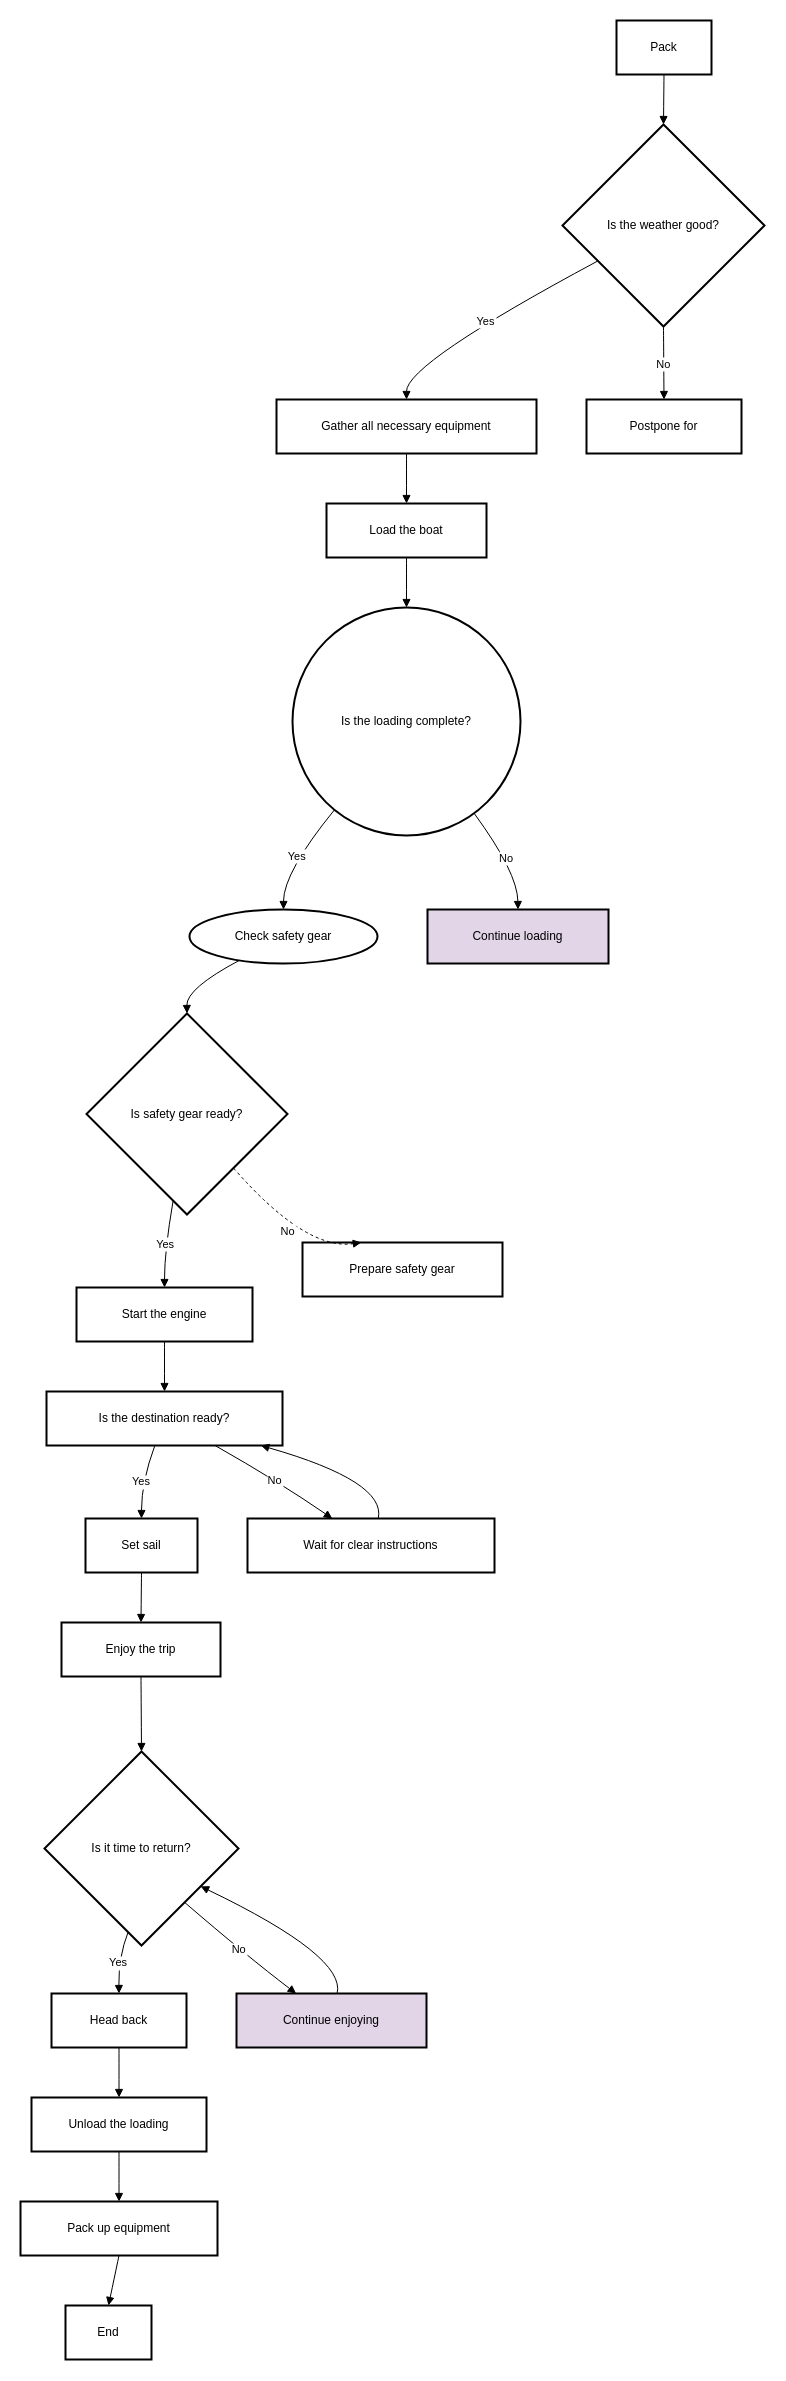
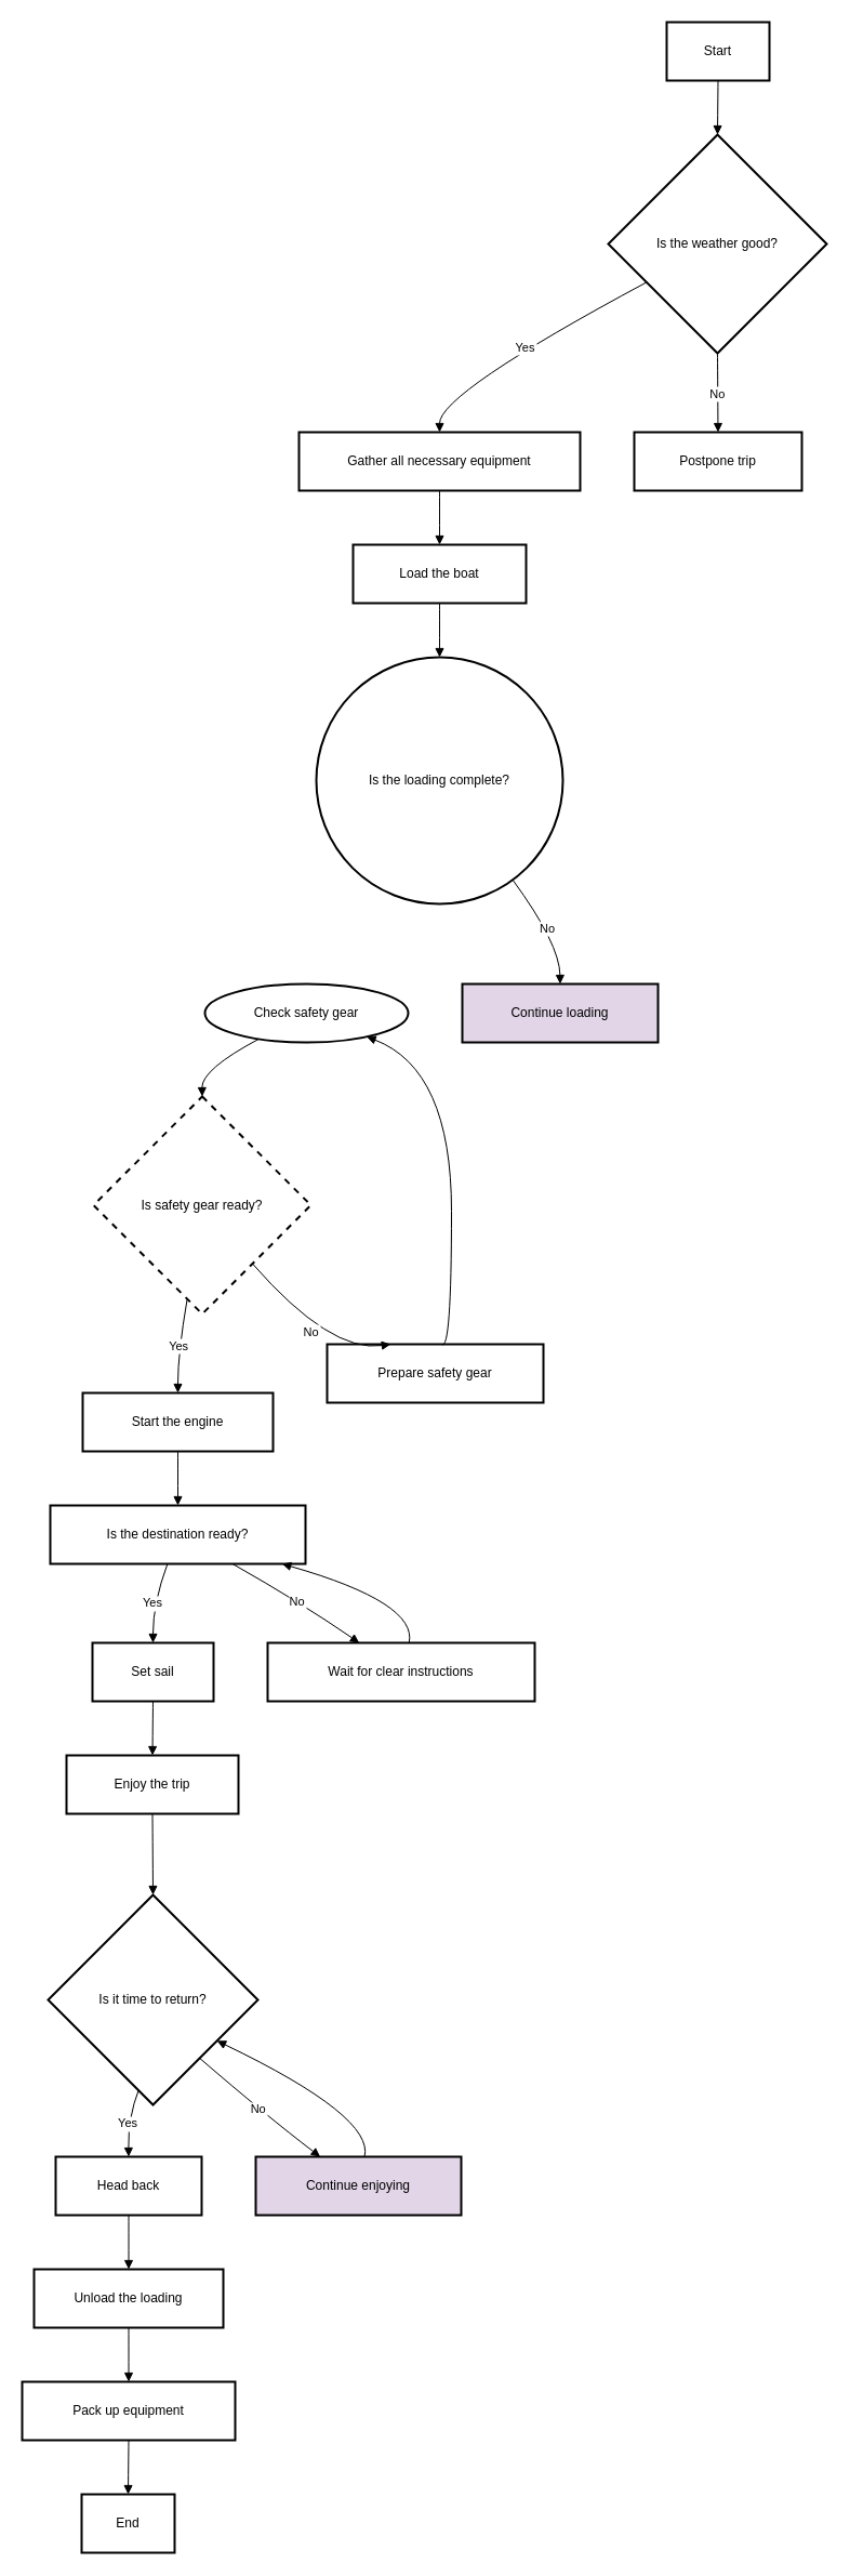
- <mxCell id="2" value="Pack" style="whiteSpace=wrap;strokeWidth=2;" vertex="1" parent="1"><mxGeometry x="616" y="20" width="95" height="54" as="geometry" /></mxCell>
+ <mxCell id="2" value="Start" style="whiteSpace=wrap;strokeWidth=2;" vertex="1" parent="1"><mxGeometry x="616" y="20" width="95" height="54" as="geometry" /></mxCell>
- <mxCell id="5" value="Postpone for" style="whiteSpace=wrap;strokeWidth=2;" vertex="1" parent="1"><mxGeometry x="586" y="399" width="155" height="54" as="geometry" /></mxCell>
+ <mxCell id="5" value="Postpone trip" style="whiteSpace=wrap;strokeWidth=2;" vertex="1" parent="1"><mxGeometry x="586" y="399" width="155" height="54" as="geometry" /></mxCell>
- <mxCell id="28" value="Yes" style="curved=1;startArrow=none;endArrow=block;exitX=0.09;exitY=1;entryX=0.5;entryY=0;" edge="1" parent="1" source="7" target="8"><mxGeometry relative="1" as="geometry"><Array as="points"><mxPoint x="283" y="872" /></Array></mxGeometry></mxCell>
+ <mxCell id="33" value="" style="curved=1;startArrow=none;endArrow=block;exitX=0.53;exitY=-0.01;entryX=0.87;entryY=1;" edge="1" parent="1" source="12" target="8"><mxGeometry relative="1" as="geometry"><Array as="points"><mxPoint x="417" y="1250" /><mxPoint x="417" y="988" /></Array></mxGeometry></mxCell>
- <mxCell id="10" value="Is safety gear ready?" style="rhombus;strokeWidth=2;whiteSpace=wrap;" vertex="1" parent="1"><mxGeometry x="86" y="1013" width="201" height="201" as="geometry" /></mxCell>
+ <mxCell id="10" value="Is safety gear ready?" style="rhombus;strokeWidth=2;whiteSpace=wrap;dashed=1;" vertex="1" parent="1"><mxGeometry x="86" y="1013" width="201" height="201" as="geometry" /></mxCell>
- <mxCell id="32" value="No" style="curved=1;startArrow=none;endArrow=block;exitX=0.93;exitY=1;entryX=0.29;entryY=-0.01;dashed=1;" edge="1" parent="1" source="10" target="12"><mxGeometry relative="1" as="geometry"><Array as="points"><mxPoint x="305" y="1250" /></Array></mxGeometry></mxCell>
+ <mxCell id="32" value="No" style="curved=1;startArrow=none;endArrow=block;exitX=0.93;exitY=1;entryX=0.29;entryY=-0.01;" edge="1" parent="1" source="10" target="12"><mxGeometry relative="1" as="geometry"><Array as="points"><mxPoint x="305" y="1250" /></Array></mxGeometry></mxCell>
- <mxCell id="22" value="End" style="whiteSpace=wrap;strokeWidth=2;" vertex="1" parent="1"><mxGeometry x="65" y="2305" width="86" height="54" as="geometry" /></mxCell>
+ <mxCell id="22" value="End" style="whiteSpace=wrap;strokeWidth=2;" vertex="1" parent="1"><mxGeometry x="75" y="2305" width="86" height="54" as="geometry" /></mxCell>
